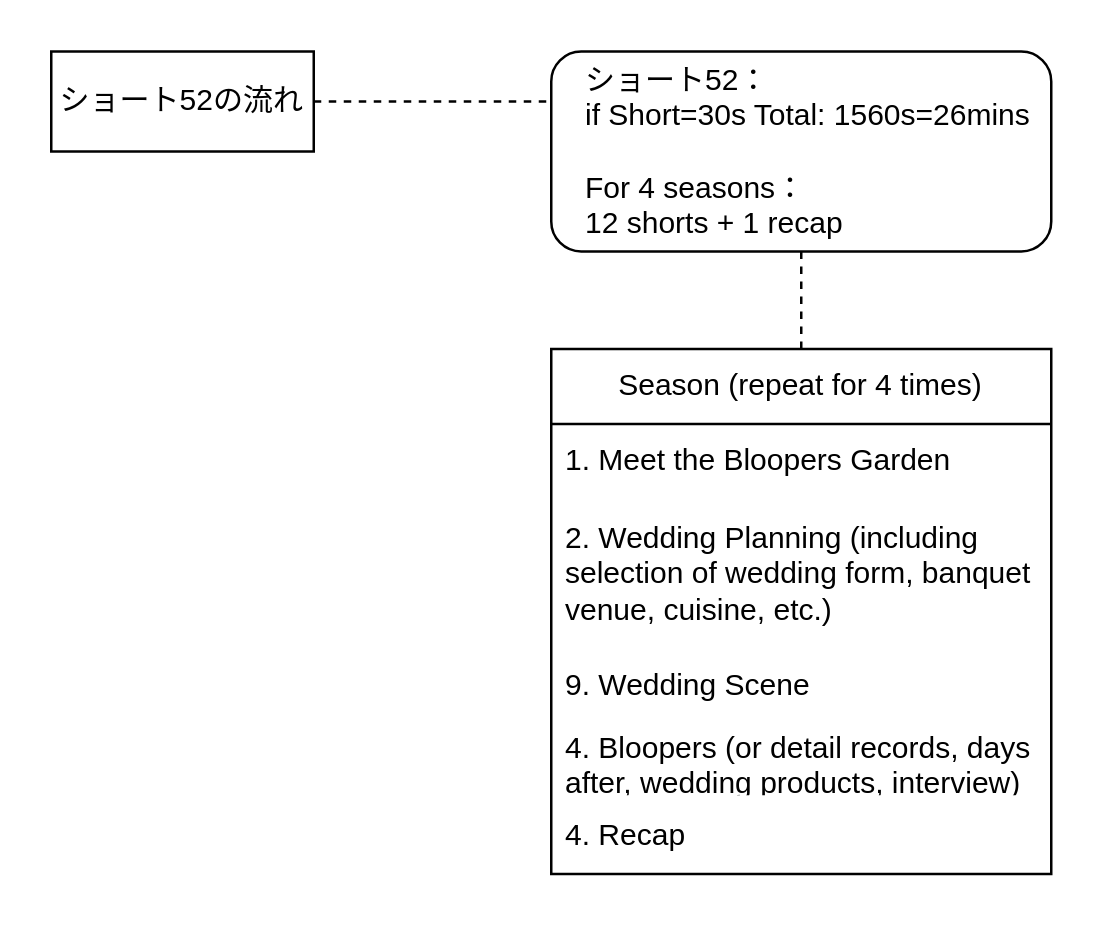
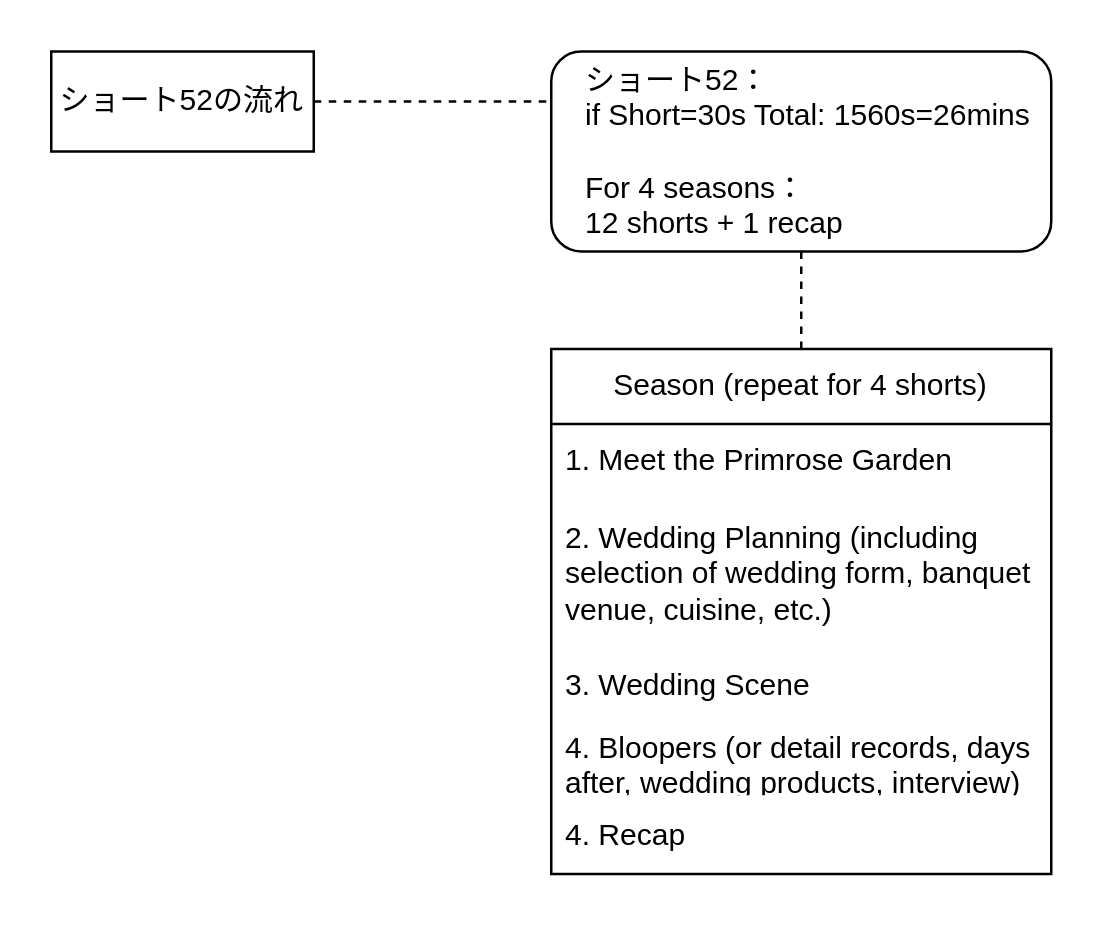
- <mxCell id="5" value="Season (repeat for 4 times)" style="swimlane;fontStyle=0;childLayout=stackLayout;horizontal=1;startSize=30;horizontalStack=0;resizeParent=1;resizeParentMax=0;resizeLast=0;collapsible=1;marginBottom=0;whiteSpace=wrap;html=1;" vertex="1" parent="1"><mxGeometry x="220" y="139" width="200" height="210" as="geometry"><mxRectangle x="280" y="200" width="80" height="30" as="alternateBounds" /></mxGeometry></mxCell>
+ <mxCell id="5" value="Season (repeat for 4 shorts)" style="swimlane;fontStyle=0;childLayout=stackLayout;horizontal=1;startSize=30;horizontalStack=0;resizeParent=1;resizeParentMax=0;resizeLast=0;collapsible=1;marginBottom=0;whiteSpace=wrap;html=1;" vertex="1" parent="1"><mxGeometry x="220" y="139" width="200" height="210" as="geometry"><mxRectangle x="280" y="200" width="80" height="30" as="alternateBounds" /></mxGeometry></mxCell>
- <mxCell id="6" value="1. Meet the Bloopers Garden" style="text;strokeColor=none;fillColor=none;align=left;verticalAlign=middle;spacingLeft=4;spacingRight=4;overflow=hidden;points=[[0,0.5],[1,0.5]];portConstraint=eastwest;rotatable=0;whiteSpace=wrap;html=1;" vertex="1" parent="5"><mxGeometry y="30" width="200" height="30" as="geometry" /></mxCell>
+ <mxCell id="6" value="1. Meet the Primrose Garden" style="text;strokeColor=none;fillColor=none;align=left;verticalAlign=middle;spacingLeft=4;spacingRight=4;overflow=hidden;points=[[0,0.5],[1,0.5]];portConstraint=eastwest;rotatable=0;whiteSpace=wrap;html=1;" vertex="1" parent="5"><mxGeometry y="30" width="200" height="30" as="geometry" /></mxCell>
- <mxCell id="8" value="9. Wedding Scene" style="text;strokeColor=none;fillColor=none;align=left;verticalAlign=middle;spacingLeft=4;spacingRight=4;overflow=hidden;points=[[0,0.5],[1,0.5]];portConstraint=eastwest;rotatable=0;whiteSpace=wrap;html=1;" vertex="1" parent="5"><mxGeometry y="120" width="200" height="30" as="geometry" /></mxCell>
+ <mxCell id="8" value="3. Wedding Scene" style="text;strokeColor=none;fillColor=none;align=left;verticalAlign=middle;spacingLeft=4;spacingRight=4;overflow=hidden;points=[[0,0.5],[1,0.5]];portConstraint=eastwest;rotatable=0;whiteSpace=wrap;html=1;" vertex="1" parent="5"><mxGeometry y="120" width="200" height="30" as="geometry" /></mxCell>
